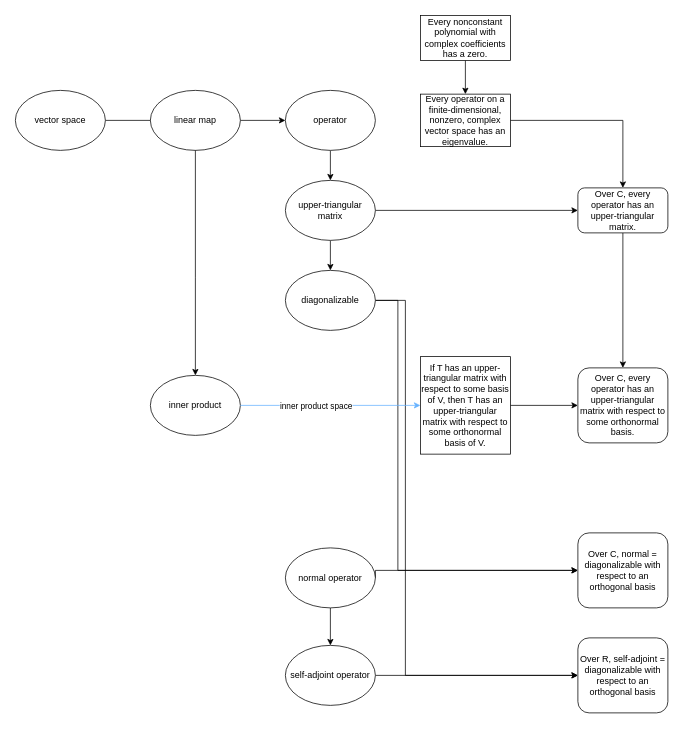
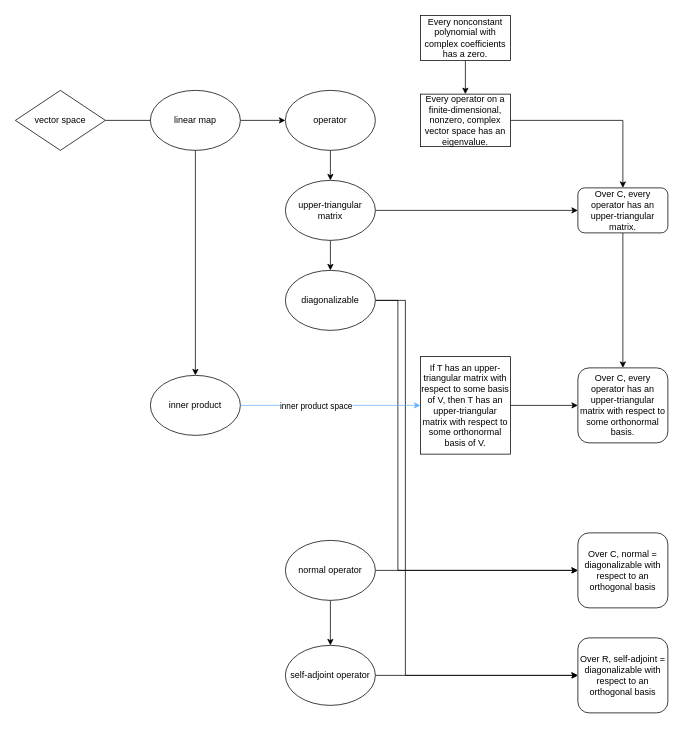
- <mxCell id="6" value="vector space" style="ellipse;whiteSpace=wrap;html=1;" vertex="1" parent="1"><mxGeometry y="120" width="120" height="80" as="geometry" x="20" /></mxCell>
+ <mxCell id="6" value="vector space" style="rhombus;whiteSpace=wrap;html=1;" vertex="1" parent="1"><mxGeometry y="120" width="120" height="80" as="geometry" x="20" /></mxCell>
- <mxCell id="27" value="normal operator" style="ellipse;whiteSpace=wrap;html=1;" vertex="1" parent="1"><mxGeometry x="380" y="730" width="120" height="80" as="geometry" /></mxCell>
+ <mxCell id="27" value="normal operator" style="ellipse;whiteSpace=wrap;html=1;" vertex="1" parent="1"><mxGeometry x="380" y="720" width="120" height="80" as="geometry" /></mxCell>
